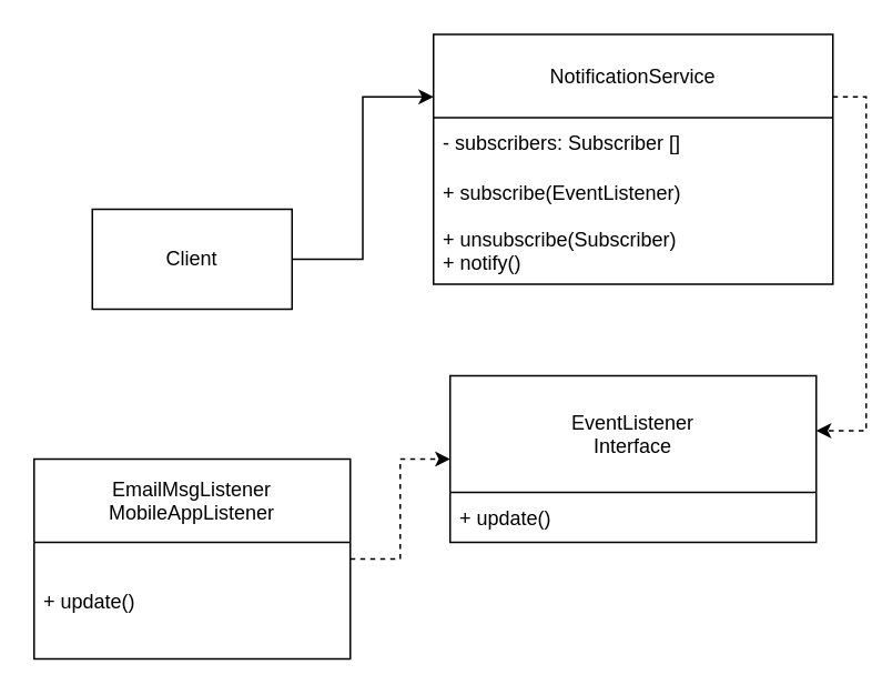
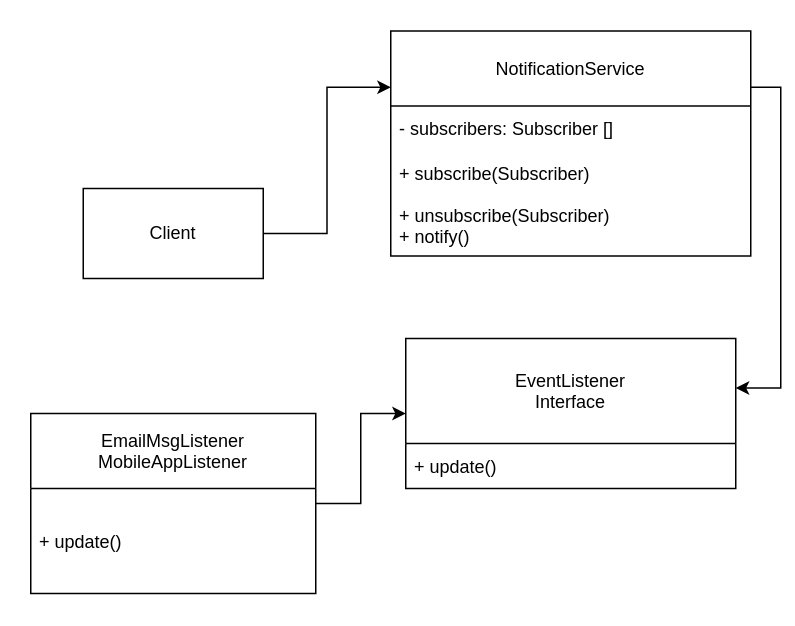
- <mxCell id="7" value="+ subscribe(EventListener)" style="text;strokeColor=none;fillColor=none;align=left;verticalAlign=middle;spacingLeft=4;spacingRight=4;overflow=hidden;points=[[0,0.5],[1,0.5]];portConstraint=eastwest;rotatable=0;" vertex="1" parent="5"><mxGeometry y="80" width="240" height="30" as="geometry" /></mxCell>
+ <mxCell id="7" value="+ subscribe(Subscriber)" style="text;strokeColor=none;fillColor=none;align=left;verticalAlign=middle;spacingLeft=4;spacingRight=4;overflow=hidden;points=[[0,0.5],[1,0.5]];portConstraint=eastwest;rotatable=0;" vertex="1" parent="5"><mxGeometry y="80" width="240" height="30" as="geometry" /></mxCell>
- <mxCell id="4" style="edgeStyle=orthogonalEdgeStyle;rounded=0;orthogonalLoop=1;jettySize=auto;html=1;exitX=1;exitY=0.25;exitDx=0;exitDy=0;entryX=1;entryY=0.33;entryDx=0;entryDy=0;entryPerimeter=0;dashed=1;" edge="1" parent="1" source="5" target="9"><mxGeometry relative="1" as="geometry" /></mxCell>
+ <mxCell id="4" style="edgeStyle=orthogonalEdgeStyle;rounded=0;orthogonalLoop=1;jettySize=auto;html=1;exitX=1;exitY=0.25;exitDx=0;exitDy=0;entryX=1;entryY=0.33;entryDx=0;entryDy=0;entryPerimeter=0;" edge="1" parent="1" source="5" target="9"><mxGeometry relative="1" as="geometry" /></mxCell>
- <mxCell id="11" style="edgeStyle=orthogonalEdgeStyle;rounded=0;orthogonalLoop=1;jettySize=auto;html=1;entryX=0;entryY=0.5;entryDx=0;entryDy=0;dashed=1;" edge="1" parent="1" source="12" target="9"><mxGeometry relative="1" as="geometry" /></mxCell>
+ <mxCell id="11" style="edgeStyle=orthogonalEdgeStyle;rounded=0;orthogonalLoop=1;jettySize=auto;html=1;entryX=0;entryY=0.5;entryDx=0;entryDy=0;" edge="1" parent="1" source="12" target="9"><mxGeometry relative="1" as="geometry" /></mxCell>
